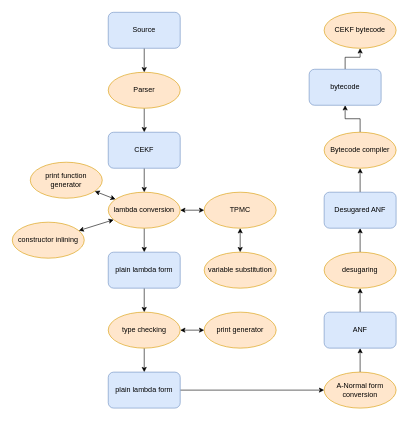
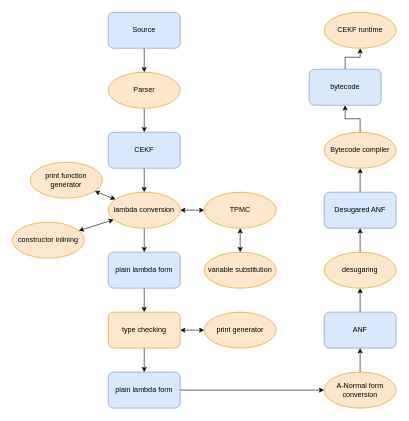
- <mxCell id="34" value="CEKF bytecode" style="ellipse;whiteSpace=wrap;html=1;fillColor=#ffe6cc;strokeColor=#d79b00;" vertex="1" parent="1"><mxGeometry x="540" y="20" width="120" height="60" as="geometry" /></mxCell>
+ <mxCell id="34" value="CEKF runtime" style="ellipse;whiteSpace=wrap;html=1;fillColor=#ffe6cc;strokeColor=#d79b00;" vertex="1" parent="1"><mxGeometry x="540" y="20" width="120" height="60" as="geometry" /></mxCell>
- <mxCell id="22" value="type checking" style="ellipse;whiteSpace=wrap;html=1;fillColor=#ffe6cc;strokeColor=#d79b00;" vertex="1" parent="1"><mxGeometry x="180" y="520" width="120" height="60" as="geometry" /></mxCell>
+ <mxCell id="22" value="type checking" style="whiteSpace=wrap;html=1;fillColor=#ffe6cc;strokeColor=#d79b00;rounded=1;" vertex="1" parent="1"><mxGeometry x="180" y="520" width="120" height="60" as="geometry" /></mxCell>
